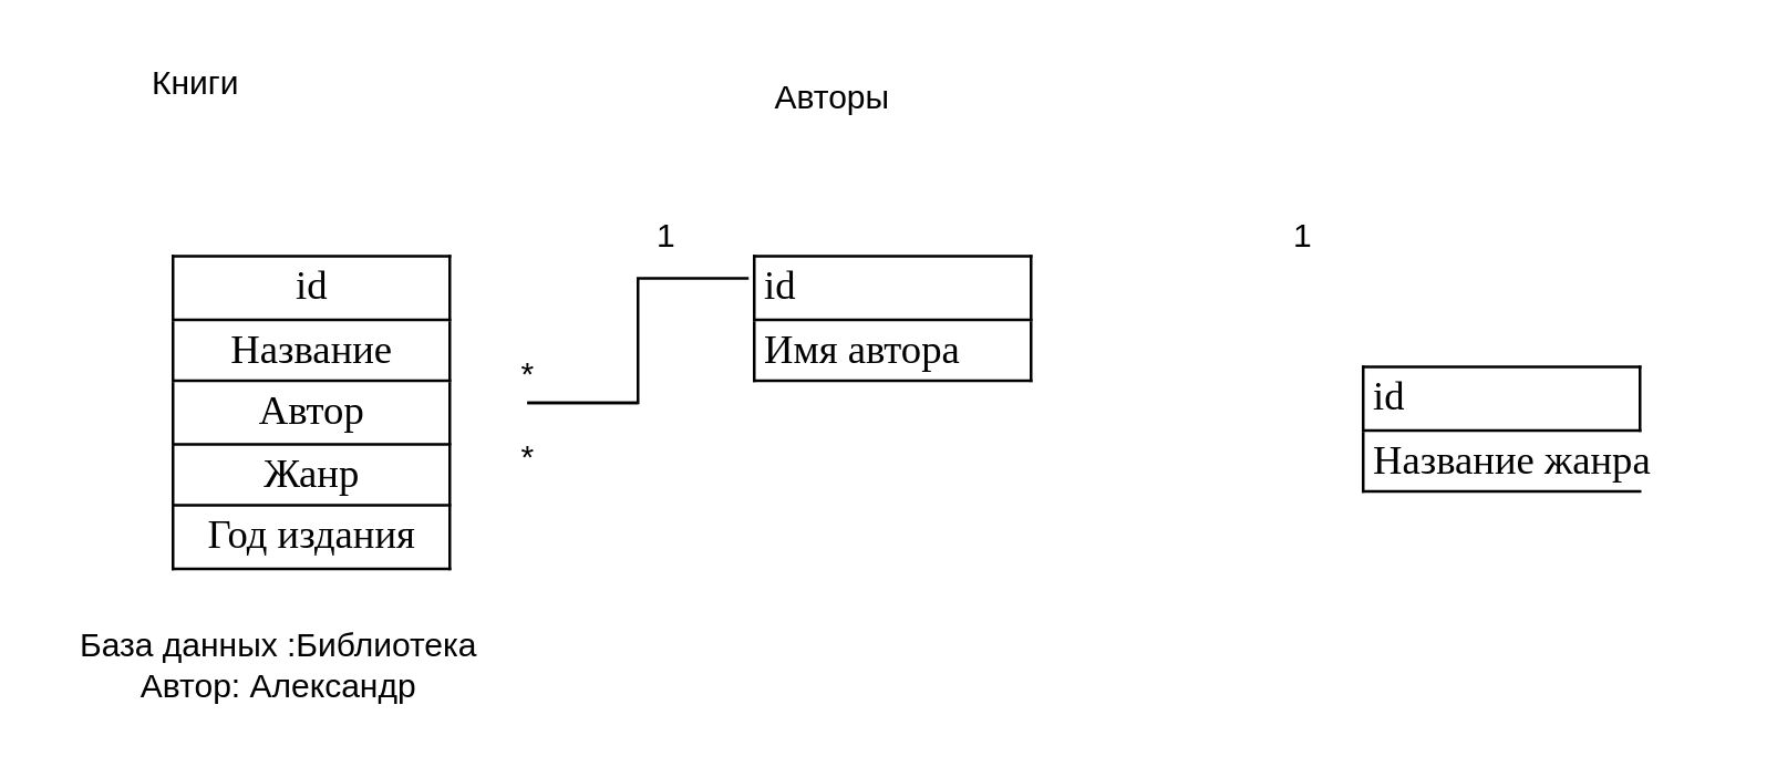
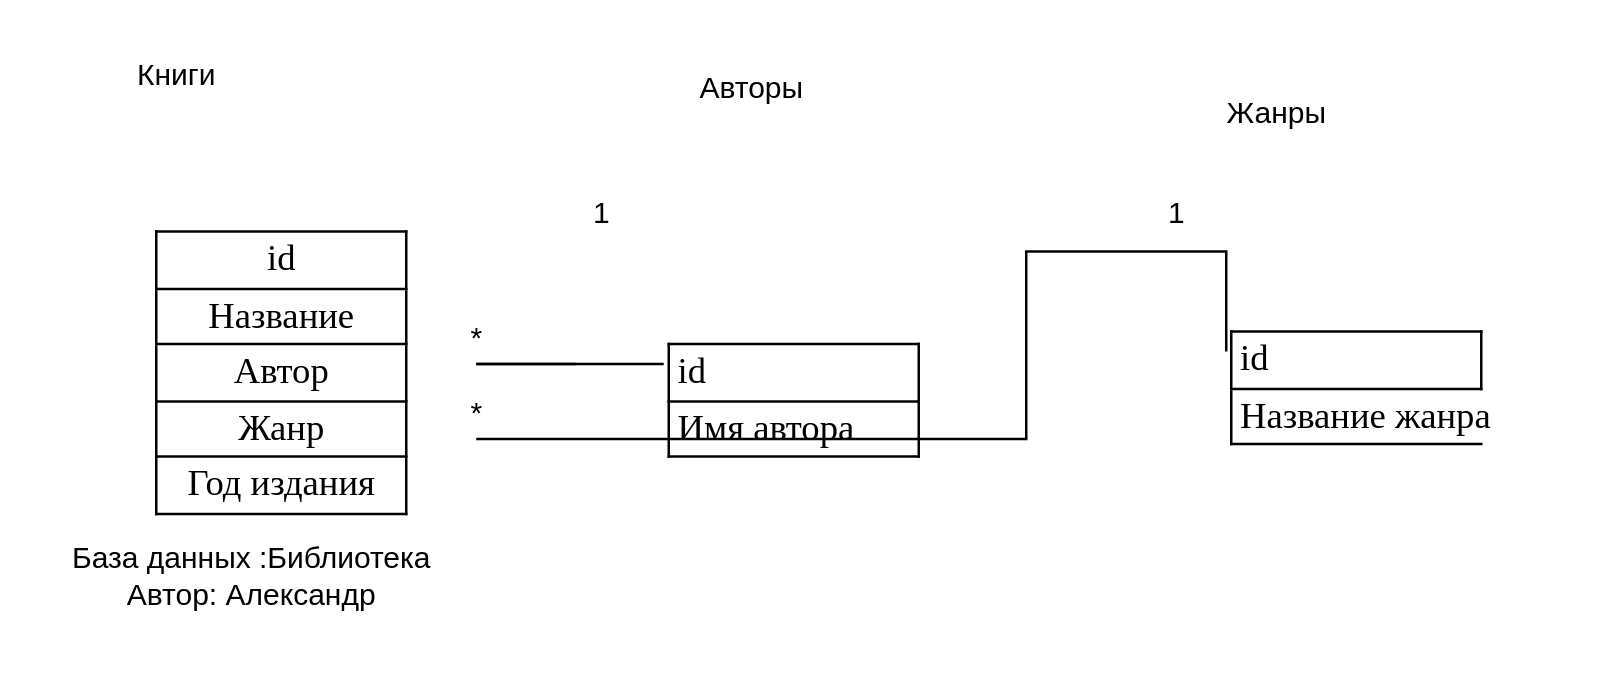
+ <mxCell id="10" value="Жанры" style="text;html=1;align=center;verticalAlign=middle;resizable=0;points=[];autosize=1;strokeColor=none;fillColor=none;" vertex="1" parent="1"><mxGeometry x="480" y="35" width="60" height="20" as="geometry" /></mxCell>
- <mxCell id="6" value="&lt;table cellspacing=&quot;0&quot; cellpadding=&quot;0&quot; dir=&quot;ltr&quot; border=&quot;1&quot; style=&quot;table-layout: fixed ; font-size: 10pt ; font-family: &amp;quot;arial&amp;quot; ; width: 0px ; border-collapse: collapse ; border: none&quot;&gt;&lt;colgroup&gt;&lt;col width=&quot;100&quot;&gt;&lt;/colgroup&gt;&lt;tbody&gt;&lt;tr style=&quot;height: 21px&quot;&gt;&lt;td style=&quot;border-top: 1px solid #000000 ; border-right: 1px solid #000000 ; border-bottom: 1px solid #000000 ; border-left: 1px solid #000000 ; overflow: hidden ; padding: 2px 3px 2px 3px ; vertical-align: bottom ; font-family: &amp;quot;calibri&amp;quot; ; font-size: 11pt ; font-weight: normal&quot;&gt;id&lt;/td&gt;&lt;/tr&gt;&lt;tr style=&quot;height: 21px&quot;&gt;&lt;td style=&quot;border-right: 1px solid #000000 ; border-bottom: 1px solid #000000 ; border-left: 1px solid #000000 ; overflow: hidden ; padding: 2px 3px 2px 3px ; vertical-align: bottom ; font-family: &amp;quot;calibri&amp;quot; ; font-size: 11pt ; font-weight: normal&quot;&gt;Имя автора&lt;/td&gt;&lt;/tr&gt;&lt;/tbody&gt;&lt;/table&gt;" style="text;whiteSpace=wrap;html=1;" vertex="1" parent="1"><mxGeometry x="270" y="85" width="130" height="60" as="geometry" /></mxCell>
+ <mxCell id="6" value="&lt;table cellspacing=&quot;0&quot; cellpadding=&quot;0&quot; dir=&quot;ltr&quot; border=&quot;1&quot; style=&quot;table-layout: fixed ; font-size: 10pt ; font-family: &amp;quot;arial&amp;quot; ; width: 0px ; border-collapse: collapse ; border: none&quot;&gt;&lt;colgroup&gt;&lt;col width=&quot;100&quot;&gt;&lt;/colgroup&gt;&lt;tbody&gt;&lt;tr style=&quot;height: 21px&quot;&gt;&lt;td style=&quot;border-top: 1px solid #000000 ; border-right: 1px solid #000000 ; border-bottom: 1px solid #000000 ; border-left: 1px solid #000000 ; overflow: hidden ; padding: 2px 3px 2px 3px ; vertical-align: bottom ; font-family: &amp;quot;calibri&amp;quot; ; font-size: 11pt ; font-weight: normal&quot;&gt;id&lt;/td&gt;&lt;/tr&gt;&lt;tr style=&quot;height: 21px&quot;&gt;&lt;td style=&quot;border-right: 1px solid #000000 ; border-bottom: 1px solid #000000 ; border-left: 1px solid #000000 ; overflow: hidden ; padding: 2px 3px 2px 3px ; vertical-align: bottom ; font-family: &amp;quot;calibri&amp;quot; ; font-size: 11pt ; font-weight: normal&quot;&gt;Имя автора&lt;/td&gt;&lt;/tr&gt;&lt;/tbody&gt;&lt;/table&gt;" style="text;whiteSpace=wrap;html=1;" vertex="1" parent="1"><mxGeometry x="265" y="130" width="130" height="60" as="geometry" /></mxCell>
+ <mxCell id="3" style="edgeStyle=orthogonalEdgeStyle;rounded=0;orthogonalLoop=1;jettySize=auto;html=1;exitX=1;exitY=0.75;exitDx=0;exitDy=0;entryX=0;entryY=0.25;entryDx=0;entryDy=0;endArrow=none;endFill=0;" edge="1" parent="1" source="5" target="7"><mxGeometry relative="1" as="geometry"><Array as="points"><mxPoint x="410" y="175" /><mxPoint x="410" y="100" /></Array></mxGeometry></mxCell>
- <mxCell id="15" value="База данных :Библиотека&lt;br&gt;Автор: Александр" style="text;html=1;align=center;verticalAlign=middle;resizable=0;points=[];autosize=1;strokeColor=none;fillColor=none;" vertex="1" parent="1"><mxGeometry x="20" y="225" width="160" height="30" as="geometry" /></mxCell>
+ <mxCell id="15" value="База данных :Библиотека&lt;br&gt;Автор: Александр" style="text;html=1;align=center;verticalAlign=middle;resizable=0;points=[];autosize=1;strokeColor=none;fillColor=none;" vertex="1" parent="1"><mxGeometry x="20" y="215" width="160" height="30" as="geometry" /></mxCell>
